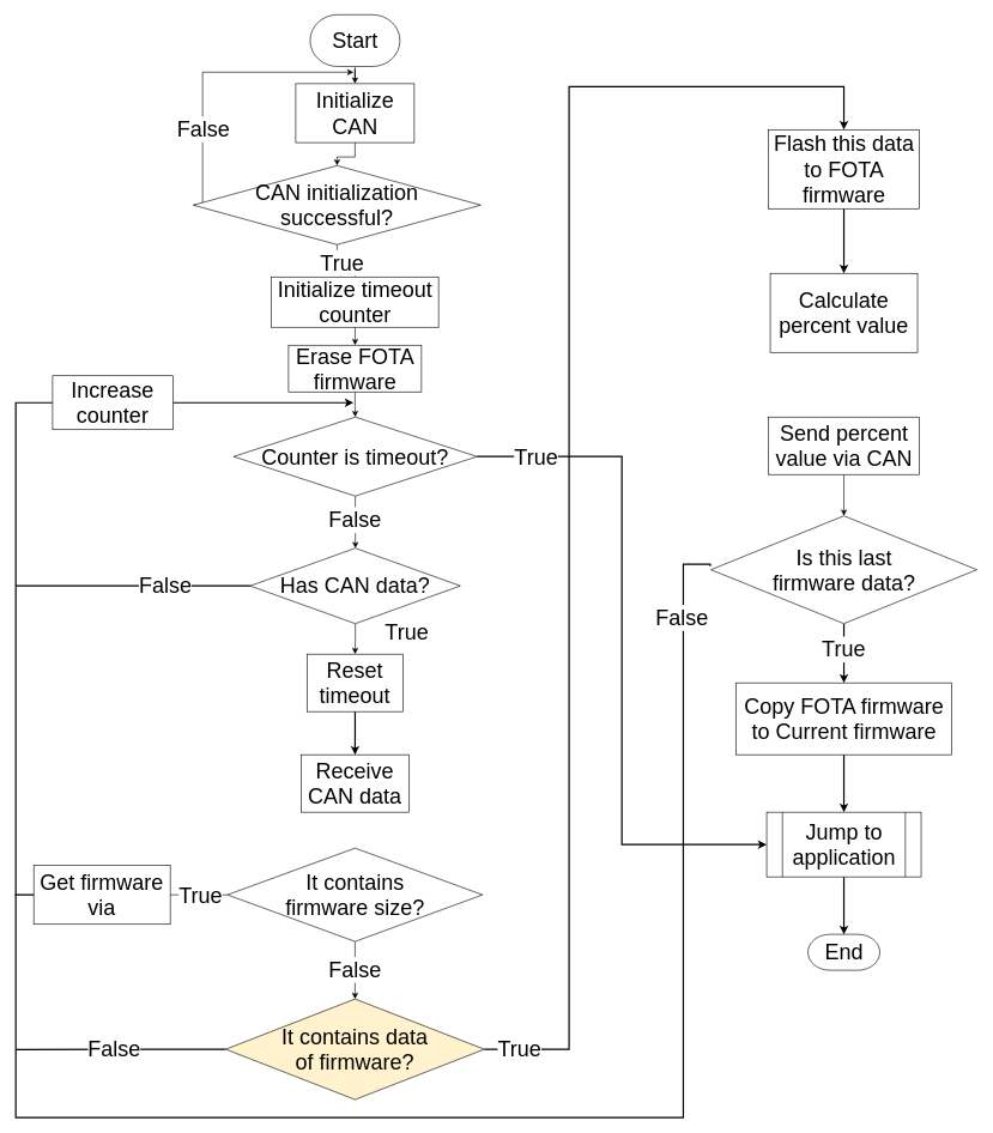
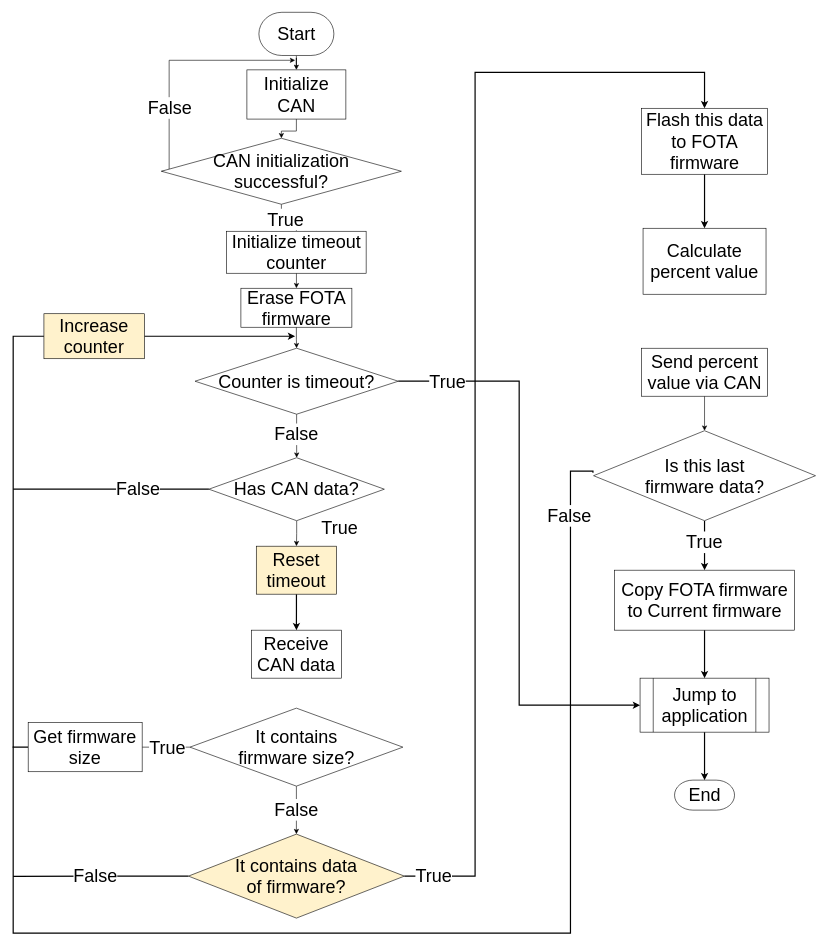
- <mxCell id="50" value="Increase counter" style="whiteSpace=wrap;html=1;fontSize=30;fontStyle=0;fontFamily=Helvetica;" parent="1" vertex="1"><mxGeometry x="72.25" y="522.5" width="167.5" height="75" as="geometry" /></mxCell>
+ <mxCell id="50" value="Increase counter" style="whiteSpace=wrap;html=1;fontSize=30;fontStyle=0;fontFamily=Helvetica;fillColor=#fff2cc;" parent="1" vertex="1"><mxGeometry x="72.25" y="522.5" width="167.5" height="75" as="geometry" /></mxCell>
- <mxCell id="36" value="Reset timeout" style="whiteSpace=wrap;html=1;fontSize=30;fontStyle=0;fontFamily=Helvetica;" parent="1" vertex="1"><mxGeometry x="426.25" y="910" width="133.75" height="80" as="geometry" /></mxCell>
+ <mxCell id="36" value="Reset timeout" style="whiteSpace=wrap;html=1;fontSize=30;fontStyle=0;fontFamily=Helvetica;fillColor=#fff2cc;" parent="1" vertex="1"><mxGeometry x="426.25" y="910" width="133.75" height="80" as="geometry" /></mxCell>
- <mxCell id="17" value="Get firmware via" style="rounded=0;whiteSpace=wrap;html=1;fontSize=30;fontStyle=0;fontFamily=Helvetica;" parent="1" vertex="1"><mxGeometry x="46" y="1204" width="190" height="82" as="geometry" /></mxCell>
+ <mxCell id="17" value="Get firmware size" style="rounded=0;whiteSpace=wrap;html=1;fontSize=30;fontStyle=0;fontFamily=Helvetica;" parent="1" vertex="1"><mxGeometry x="46" y="1204" width="190" height="82" as="geometry" /></mxCell>
